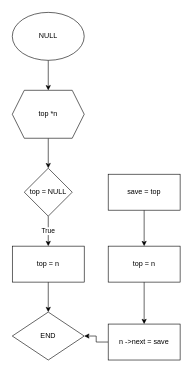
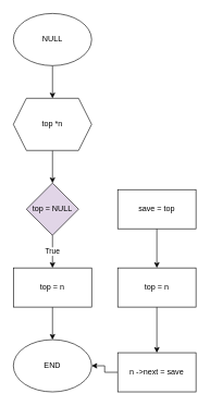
- <mxCell id="7" value="top = NULL" style="rhombus;whiteSpace=wrap;html=1;" vertex="1" parent="1"><mxGeometry x="40" y="280" width="80" height="80" as="geometry" /></mxCell>
+ <mxCell id="7" value="top = NULL" style="rhombus;whiteSpace=wrap;html=1;fillColor=#e1d5e7;" vertex="1" parent="1"><mxGeometry x="40" y="280" width="80" height="80" as="geometry" /></mxCell>
- <mxCell id="16" value="END" style="rhombus;whiteSpace=wrap;html=1;" vertex="1" parent="1"><mxGeometry x="20" y="520" width="120" height="80" as="geometry" /></mxCell>
+ <mxCell id="16" value="END" style="ellipse;whiteSpace=wrap;html=1;" vertex="1" parent="1"><mxGeometry x="20" y="520" width="120" height="80" as="geometry" /></mxCell>
